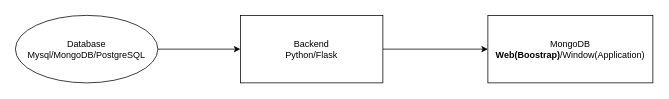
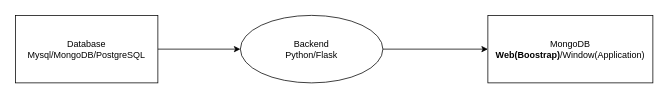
- <mxCell id="6" value="Database&lt;br&gt;Mysql/MongoDB/PostgreSQL" style="ellipse;whiteSpace=wrap;html=1;" vertex="1" parent="1"><mxGeometry x="20" y="20" width="190" height="90" as="geometry" /></mxCell>
+ <mxCell id="6" value="Database&lt;br&gt;Mysql/MongoDB/PostgreSQL" style="rounded=0;whiteSpace=wrap;html=1;" vertex="1" parent="1"><mxGeometry x="20" y="20" width="190" height="90" as="geometry" /></mxCell>
- <mxCell id="3" value="Backend&lt;br&gt;Python/Flask" style="rounded=0;whiteSpace=wrap;html=1;" vertex="1" parent="1"><mxGeometry x="320" y="20" width="190" height="90" as="geometry" /></mxCell>
+ <mxCell id="3" value="Backend&lt;br&gt;Python/Flask" style="ellipse;whiteSpace=wrap;html=1;" vertex="1" parent="1"><mxGeometry x="320" y="20" width="190" height="90" as="geometry" /></mxCell>
